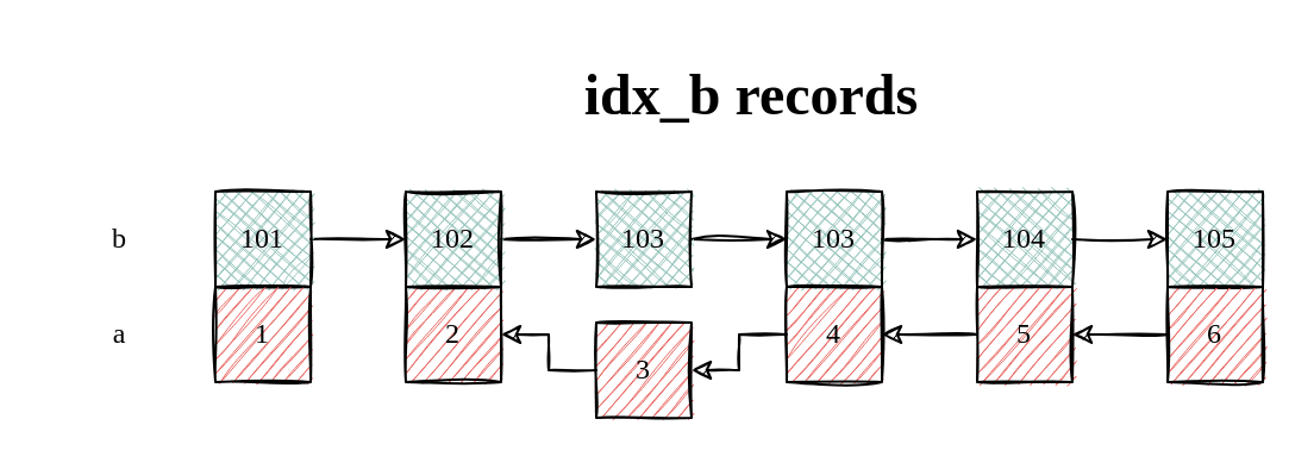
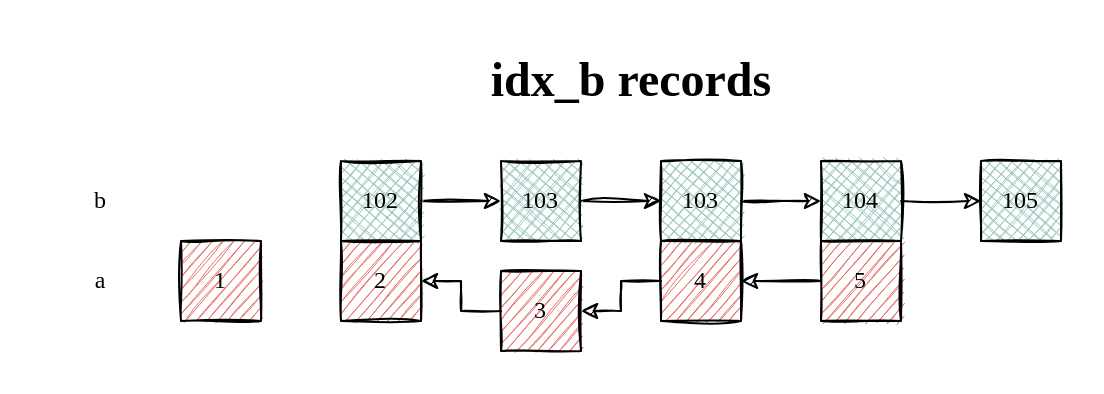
- <mxCell id="14" value="101" style="rounded=0;whiteSpace=wrap;html=1;sketch=1;fontFamily=Comic Sans MS;labelBackgroundColor=none;fillStyle=cross-hatch;fillColor=#9AC7BF;" vertex="1" parent="1"><mxGeometry x="90" y="80" width="40" height="40" as="geometry" /></mxCell>
- <mxCell id="13" style="edgeStyle=orthogonalEdgeStyle;rounded=0;orthogonalLoop=1;jettySize=auto;html=1;exitX=1;exitY=0.5;exitDx=0;exitDy=0;entryX=0;entryY=0.5;entryDx=0;entryDy=0;sketch=1;fontFamily=Comic Sans MS;" edge="1" parent="1" source="14" target="11"><mxGeometry relative="1" as="geometry" /></mxCell>
- <mxCell id="21" style="edgeStyle=orthogonalEdgeStyle;rounded=0;orthogonalLoop=1;jettySize=auto;html=1;exitX=0;exitY=0.5;exitDx=0;exitDy=0;entryX=1;entryY=0.5;entryDx=0;entryDy=0;sketch=1;fontFamily=Comic Sans MS;" edge="1" parent="1" source="22" target="19"><mxGeometry relative="1" as="geometry" /></mxCell>
- <mxCell id="22" value="6" style="rounded=0;whiteSpace=wrap;html=1;sketch=1;fontFamily=Comic Sans MS;fillStyle=hachure;fillColor=#EA6B66;" vertex="1" parent="1"><mxGeometry x="490" y="120" width="40" height="40" as="geometry" /></mxCell>
